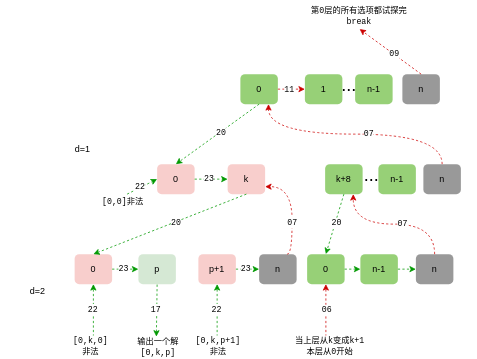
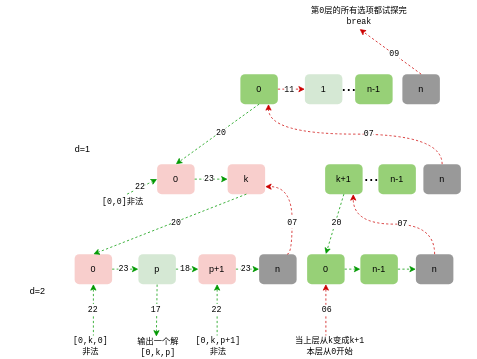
- <mxCell id="3" value="1" style="rounded=1;whiteSpace=wrap;html=1;fillColor=#97D077;strokeColor=none;" parent="1" vertex="1"><mxGeometry x="406" y="98" width="50" height="40" as="geometry" /></mxCell>
+ <mxCell id="3" value="1" style="rounded=1;whiteSpace=wrap;html=1;fillColor=#d5e8d4;strokeColor=none;" parent="1" vertex="1"><mxGeometry x="406" y="98" width="50" height="40" as="geometry" /></mxCell>
- <mxCell id="10" value="k+8" style="rounded=1;whiteSpace=wrap;html=1;fillColor=#97D077;strokeColor=none;" parent="1" vertex="1"><mxGeometry x="433" y="218" width="50" height="40" as="geometry" /></mxCell>
+ <mxCell id="10" value="k+1" style="rounded=1;whiteSpace=wrap;html=1;fillColor=#97D077;strokeColor=none;" parent="1" vertex="1"><mxGeometry x="433" y="218" width="50" height="40" as="geometry" /></mxCell>
+ <mxCell id="31" value="" style="endArrow=classic;dashed=1;html=1;rounded=0;exitX=1;exitY=0.5;exitDx=0;exitDy=0;endFill=1;entryX=0;entryY=0.5;entryDx=0;entryDy=0;strokeColor=#009900;" parent="1" source="27" target="13" edge="1"><mxGeometry width="50" height="50" relative="1" as="geometry"><mxPoint x="365" y="248" as="sourcePoint" /><mxPoint x="255" y="358" as="targetPoint" /></mxGeometry></mxCell>
+ <mxCell id="32" value="&lt;font face=&quot;Courier New&quot;&gt;18&lt;/font&gt;" style="edgeLabel;html=1;align=center;verticalAlign=middle;resizable=0;points=[];" parent="31" vertex="1" connectable="0"><mxGeometry x="-0.106" y="1" relative="1" as="geometry"><mxPoint x="-2" as="offset" /></mxGeometry></mxCell>
